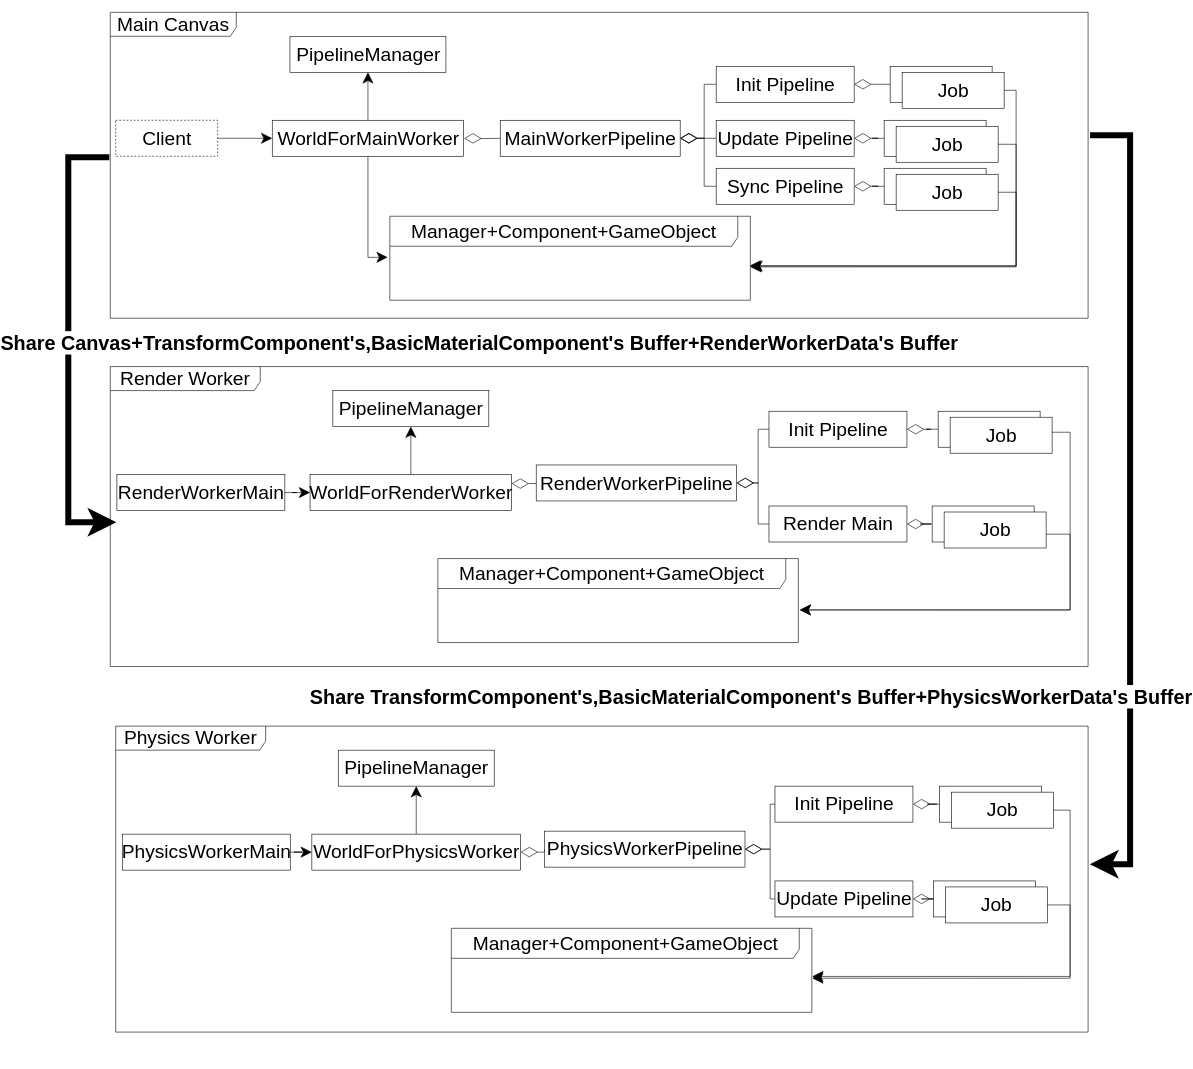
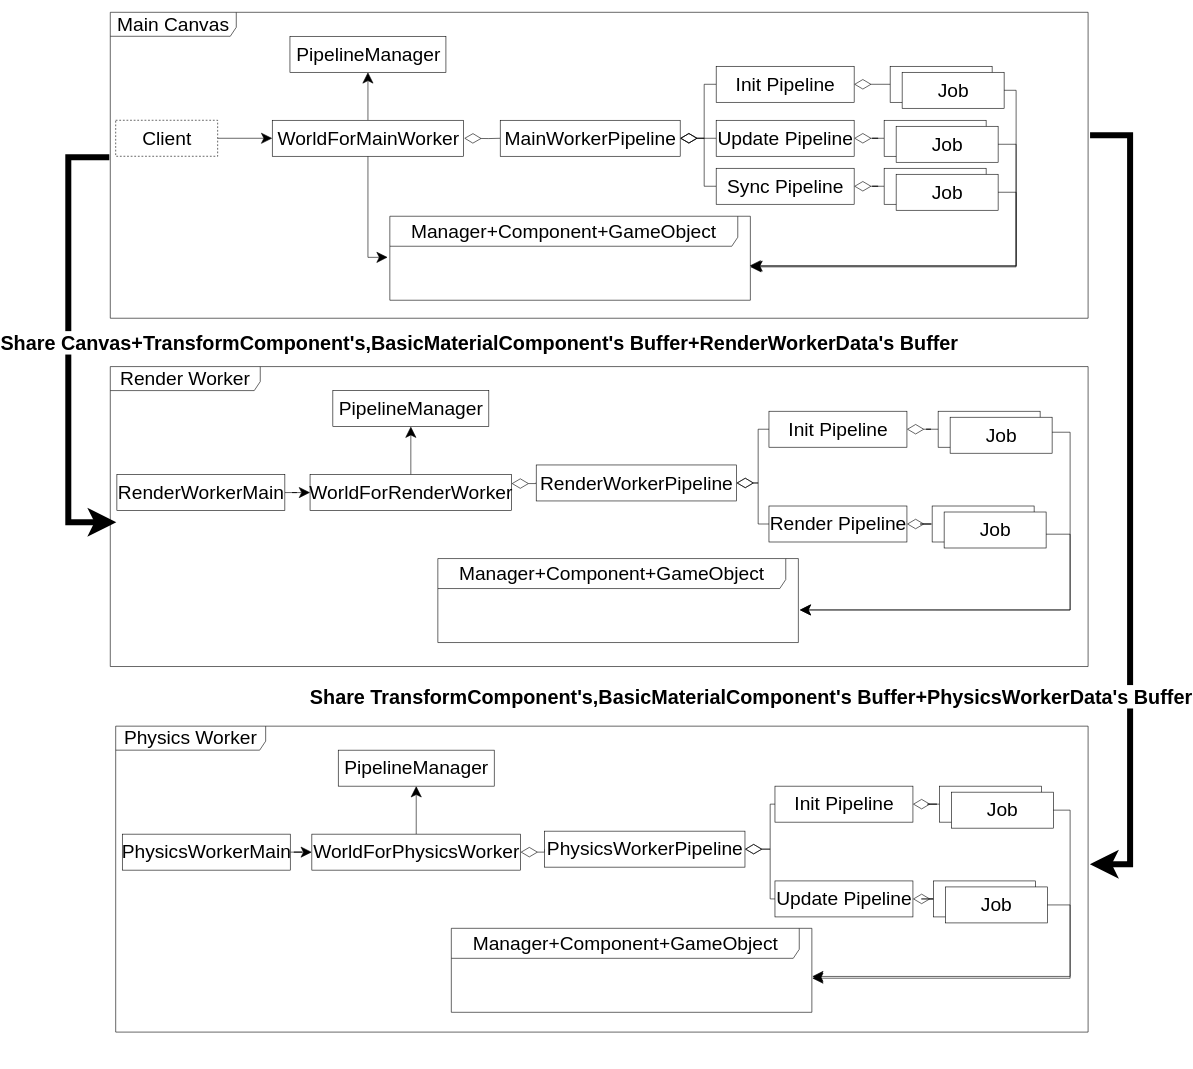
- <mxCell id="67" value="Render Main" style="html=1;fontSize=32;" parent="1" vertex="1"><mxGeometry x="1188" y="843" width="230" height="60" as="geometry" /></mxCell>
+ <mxCell id="67" value="Render Pipeline" style="html=1;fontSize=32;" parent="1" vertex="1"><mxGeometry x="1188" y="843" width="230" height="60" as="geometry" /></mxCell>
